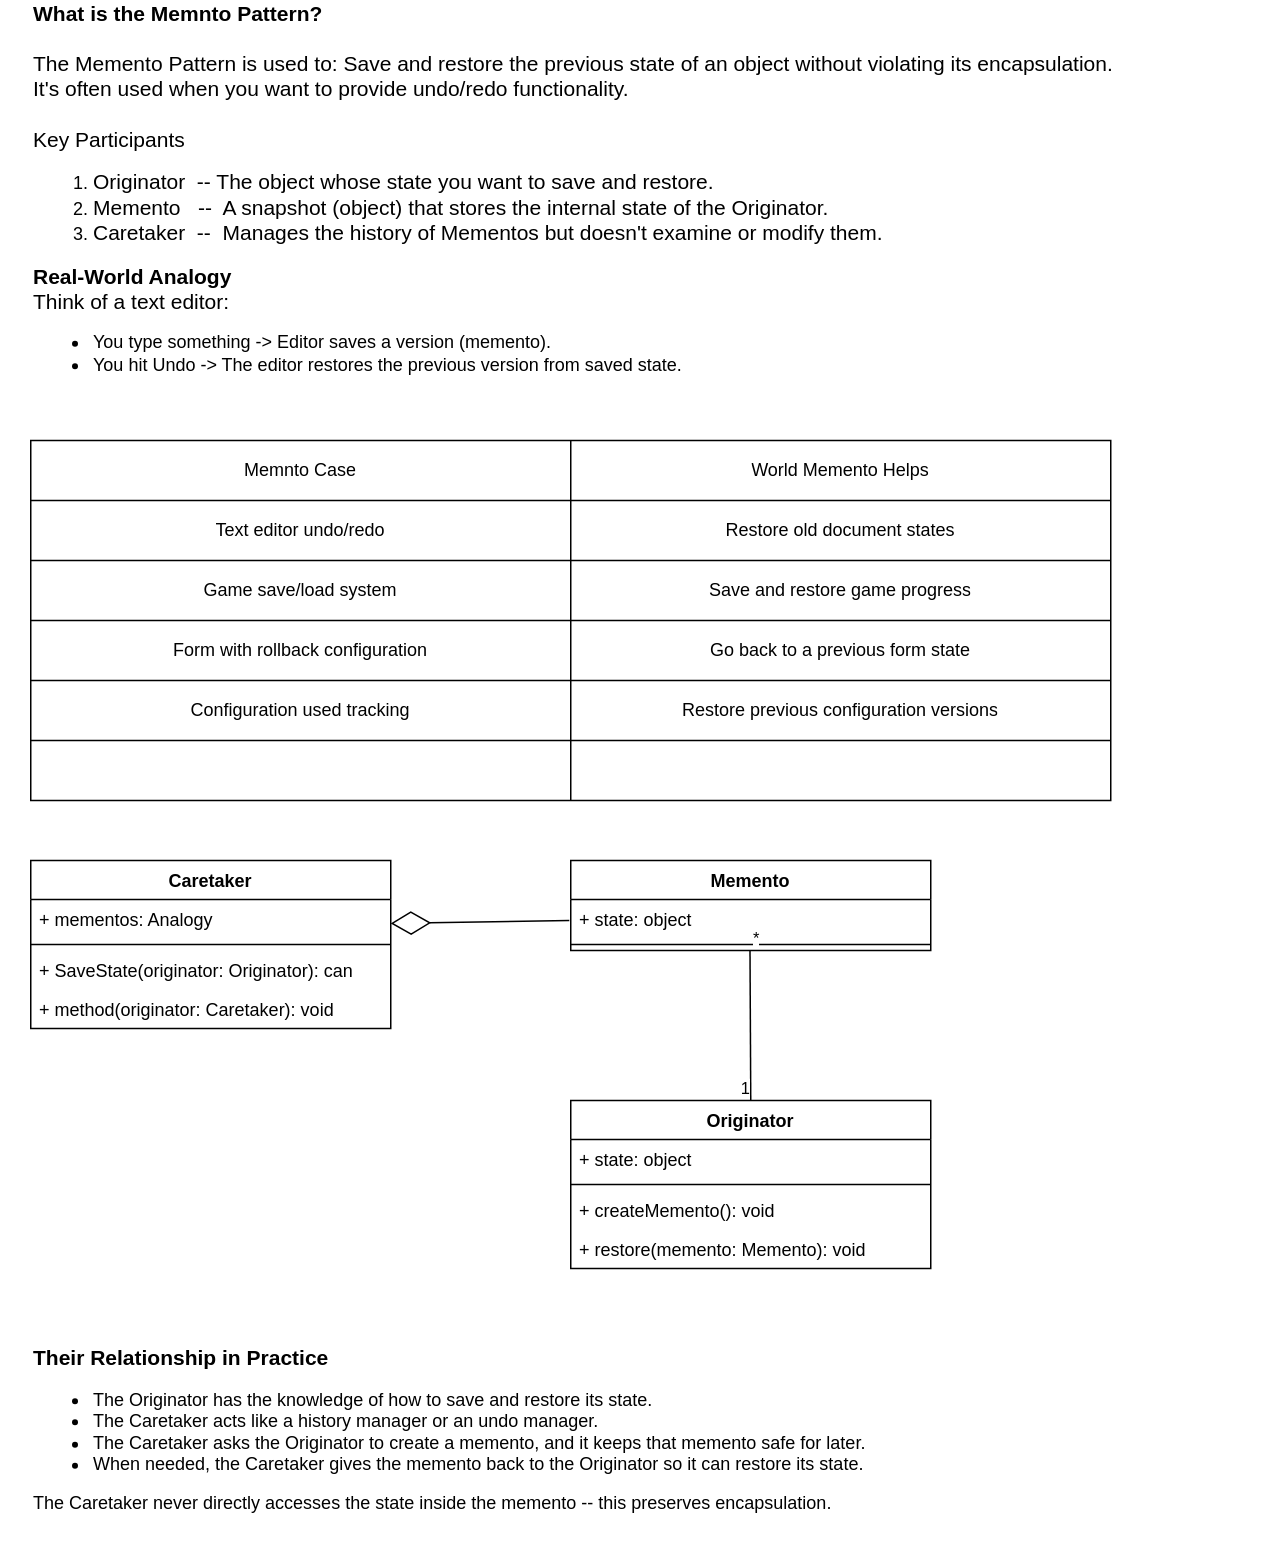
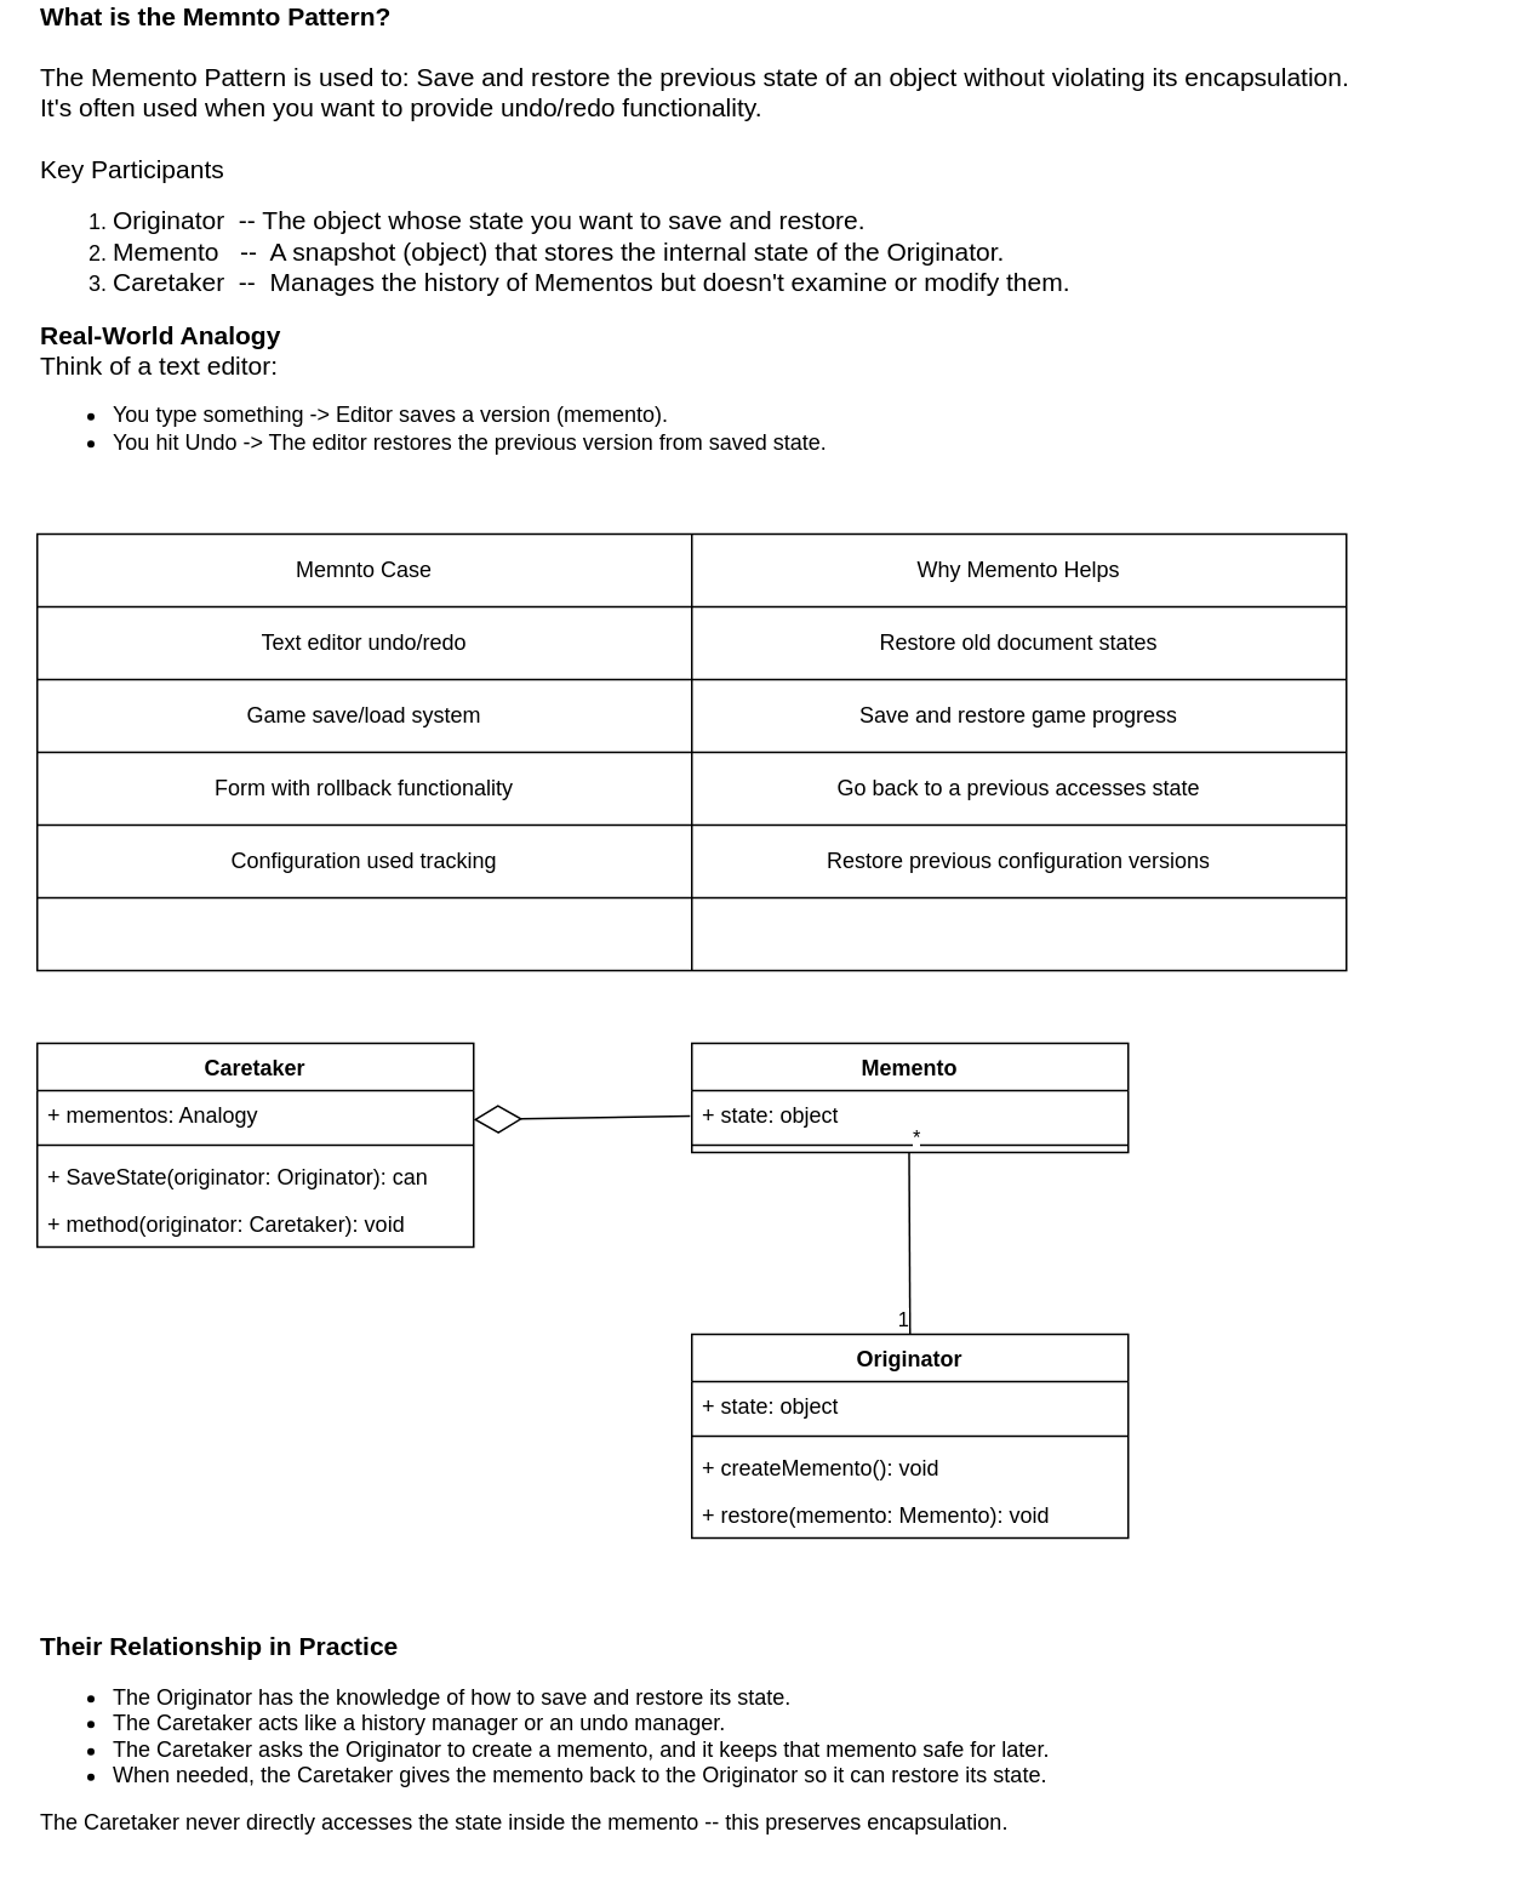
- <mxCell id="6" value="World Memento Helps" style="shape=partialRectangle;html=1;whiteSpace=wrap;connectable=0;strokeColor=inherit;overflow=hidden;fillColor=none;top=0;left=0;bottom=0;right=0;pointerEvents=1;" vertex="1" parent="4"><mxGeometry x="360" width="360" height="40" as="geometry"><mxRectangle width="360" height="40" as="alternateBounds" /></mxGeometry></mxCell>
+ <mxCell id="6" value="Why Memento Helps" style="shape=partialRectangle;html=1;whiteSpace=wrap;connectable=0;strokeColor=inherit;overflow=hidden;fillColor=none;top=0;left=0;bottom=0;right=0;pointerEvents=1;" vertex="1" parent="4"><mxGeometry x="360" width="360" height="40" as="geometry"><mxRectangle width="360" height="40" as="alternateBounds" /></mxGeometry></mxCell>
- <mxCell id="14" value="Form with rollback configuration" style="shape=partialRectangle;html=1;whiteSpace=wrap;connectable=0;strokeColor=inherit;overflow=hidden;fillColor=none;top=0;left=0;bottom=0;right=0;pointerEvents=1;" vertex="1" parent="13"><mxGeometry width="360" height="40" as="geometry"><mxRectangle width="360" height="40" as="alternateBounds" /></mxGeometry></mxCell>
+ <mxCell id="14" value="Form with rollback functionality" style="shape=partialRectangle;html=1;whiteSpace=wrap;connectable=0;strokeColor=inherit;overflow=hidden;fillColor=none;top=0;left=0;bottom=0;right=0;pointerEvents=1;" vertex="1" parent="13"><mxGeometry width="360" height="40" as="geometry"><mxRectangle width="360" height="40" as="alternateBounds" /></mxGeometry></mxCell>
- <mxCell id="15" value="Go back to a previous form state" style="shape=partialRectangle;html=1;whiteSpace=wrap;connectable=0;strokeColor=inherit;overflow=hidden;fillColor=none;top=0;left=0;bottom=0;right=0;pointerEvents=1;" vertex="1" parent="13"><mxGeometry x="360" width="360" height="40" as="geometry"><mxRectangle width="360" height="40" as="alternateBounds" /></mxGeometry></mxCell>
+ <mxCell id="15" value="Go back to a previous accesses state" style="shape=partialRectangle;html=1;whiteSpace=wrap;connectable=0;strokeColor=inherit;overflow=hidden;fillColor=none;top=0;left=0;bottom=0;right=0;pointerEvents=1;" vertex="1" parent="13"><mxGeometry x="360" width="360" height="40" as="geometry"><mxRectangle width="360" height="40" as="alternateBounds" /></mxGeometry></mxCell>
